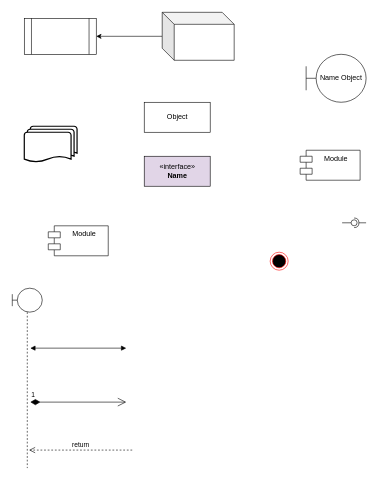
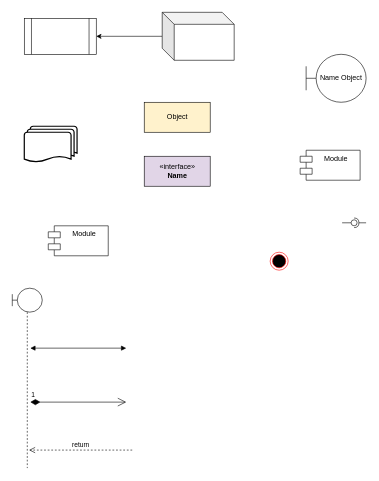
- <mxCell id="6" value="Object" style="html=1;" vertex="1" parent="1"><mxGeometry x="240" y="170" width="110" height="50" as="geometry" /></mxCell>
+ <mxCell id="6" value="Object" style="html=1;fillColor=#fff2cc;" vertex="1" parent="1"><mxGeometry x="240" y="170" width="110" height="50" as="geometry" /></mxCell>
